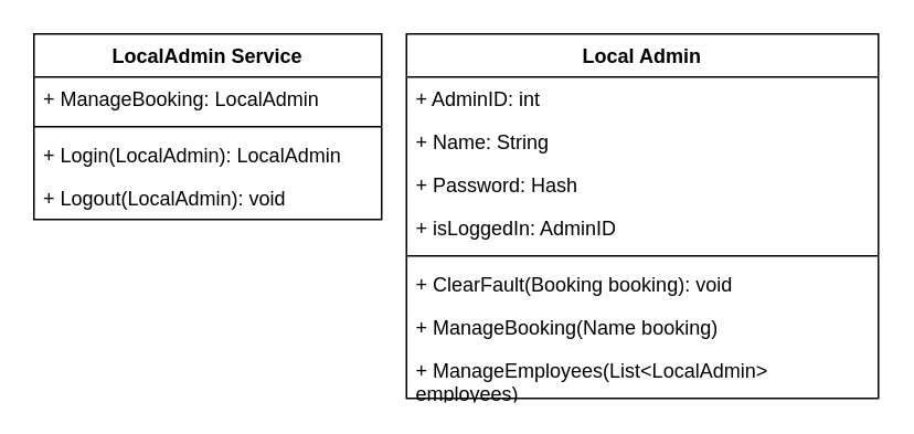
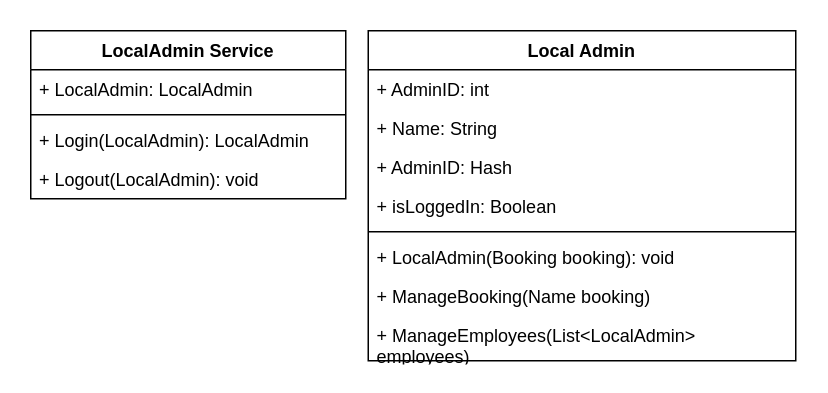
- <mxCell id="12" value="+ ManageBooking: LocalAdmin" style="text;strokeColor=none;fillColor=none;align=left;verticalAlign=top;spacingLeft=4;spacingRight=4;overflow=hidden;rotatable=0;points=[[0,0.5],[1,0.5]];portConstraint=eastwest;whiteSpace=wrap;html=1;" parent="11" vertex="1"><mxGeometry y="26" width="210" height="26" as="geometry" /></mxCell>
+ <mxCell id="12" value="+ LocalAdmin: LocalAdmin" style="text;strokeColor=none;fillColor=none;align=left;verticalAlign=top;spacingLeft=4;spacingRight=4;overflow=hidden;rotatable=0;points=[[0,0.5],[1,0.5]];portConstraint=eastwest;whiteSpace=wrap;html=1;" parent="11" vertex="1"><mxGeometry y="26" width="210" height="26" as="geometry" /></mxCell>
- <mxCell id="5" value="+ Password: Hash" style="text;strokeColor=none;fillColor=none;align=left;verticalAlign=top;spacingLeft=4;spacingRight=4;overflow=hidden;rotatable=0;points=[[0,0.5],[1,0.5]];portConstraint=eastwest;whiteSpace=wrap;html=1;" parent="2" vertex="1"><mxGeometry y="78" width="285" height="26" as="geometry" /></mxCell>
+ <mxCell id="5" value="+ AdminID: Hash" style="text;strokeColor=none;fillColor=none;align=left;verticalAlign=top;spacingLeft=4;spacingRight=4;overflow=hidden;rotatable=0;points=[[0,0.5],[1,0.5]];portConstraint=eastwest;whiteSpace=wrap;html=1;" parent="2" vertex="1"><mxGeometry y="78" width="285" height="26" as="geometry" /></mxCell>
- <mxCell id="6" value="+ isLoggedIn: AdminID" style="text;strokeColor=none;fillColor=none;align=left;verticalAlign=top;spacingLeft=4;spacingRight=4;overflow=hidden;rotatable=0;points=[[0,0.5],[1,0.5]];portConstraint=eastwest;whiteSpace=wrap;html=1;" parent="2" vertex="1"><mxGeometry y="104" width="285" height="26" as="geometry" /></mxCell>
+ <mxCell id="6" value="+ isLoggedIn: Boolean" style="text;strokeColor=none;fillColor=none;align=left;verticalAlign=top;spacingLeft=4;spacingRight=4;overflow=hidden;rotatable=0;points=[[0,0.5],[1,0.5]];portConstraint=eastwest;whiteSpace=wrap;html=1;" parent="2" vertex="1"><mxGeometry y="104" width="285" height="26" as="geometry" /></mxCell>
- <mxCell id="8" value="+ ClearFault(Booking booking): void" style="text;strokeColor=none;fillColor=none;align=left;verticalAlign=top;spacingLeft=4;spacingRight=4;overflow=hidden;rotatable=0;points=[[0,0.5],[1,0.5]];portConstraint=eastwest;whiteSpace=wrap;html=1;" parent="2" vertex="1"><mxGeometry y="138" width="285" height="26" as="geometry" /></mxCell>
+ <mxCell id="8" value="+ LocalAdmin(Booking booking): void" style="text;strokeColor=none;fillColor=none;align=left;verticalAlign=top;spacingLeft=4;spacingRight=4;overflow=hidden;rotatable=0;points=[[0,0.5],[1,0.5]];portConstraint=eastwest;whiteSpace=wrap;html=1;" parent="2" vertex="1"><mxGeometry y="138" width="285" height="26" as="geometry" /></mxCell>
